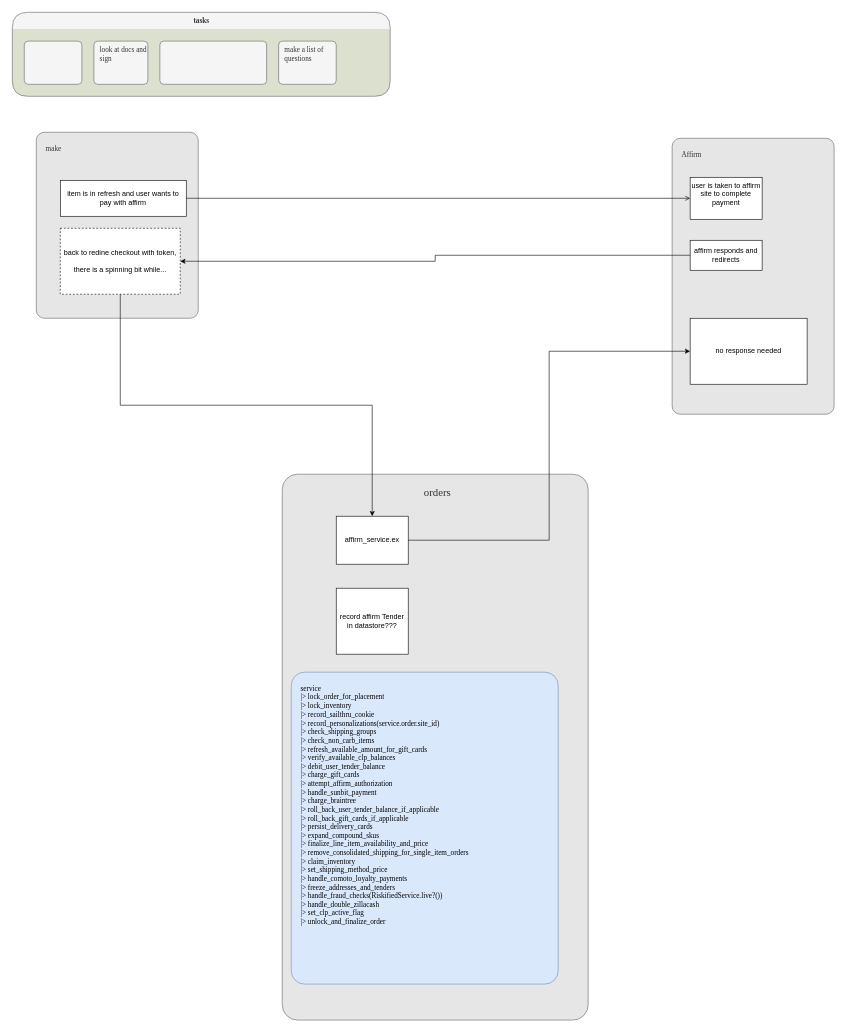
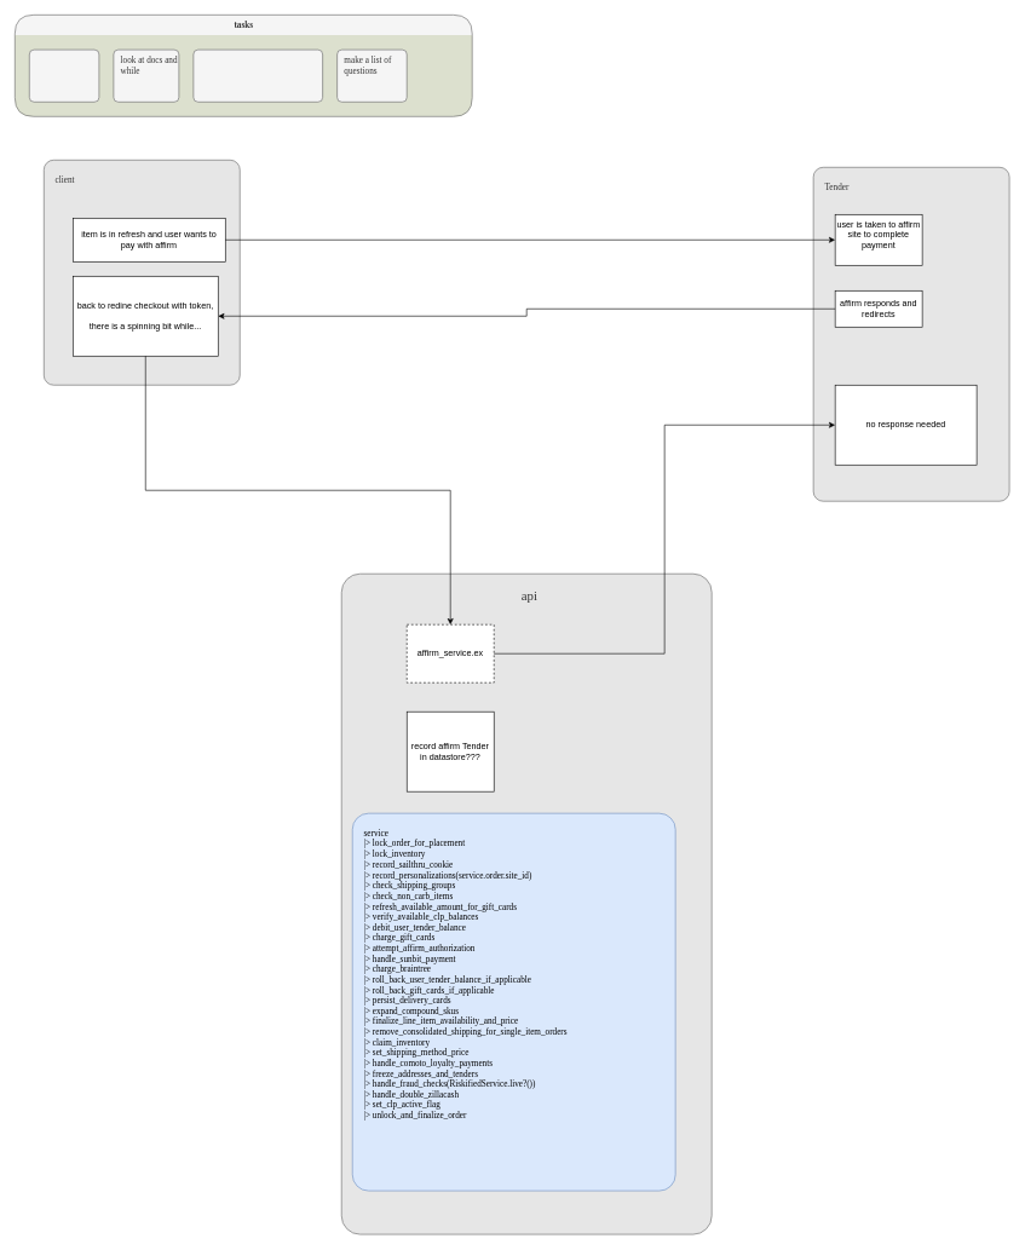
- <mxCell id="19" value="look at docs and sign" style="rounded=1;whiteSpace=wrap;html=1;fontSize=12;startSize=0;align=left;shadow=0;fontFamily=Merriweather sans;fontStyle=0;verticalAlign=top;strokeColor=#666666;fillColor=#f5f5f5;spacingTop=1;spacingLeft=8;arcSize=9;fontSource=https%3A%2F%2Ffonts.googleapis.com%2Fcss%3Ffamily%3DMerriweather%2Bsans;fontColor=#333333;" parent="17" vertex="1"><mxGeometry x="136" y="48" width="90" height="72" as="geometry" /></mxCell>
+ <mxCell id="19" value="look at docs and while" style="rounded=1;whiteSpace=wrap;html=1;fontSize=12;startSize=0;align=left;shadow=0;fontFamily=Merriweather sans;fontStyle=0;verticalAlign=top;strokeColor=#666666;fillColor=#f5f5f5;spacingTop=1;spacingLeft=8;arcSize=9;fontSource=https%3A%2F%2Ffonts.googleapis.com%2Fcss%3Ffamily%3DMerriweather%2Bsans;fontColor=#333333;" parent="17" vertex="1"><mxGeometry x="136" y="48" width="90" height="72" as="geometry" /></mxCell>
- <mxCell id="2" value="make" style="rounded=1;whiteSpace=wrap;html=1;fontStyle=0;arcSize=5;align=left;verticalAlign=top;spacingLeft=8;spacingTop=8;fontSize=12;fontColor=#333333;strokeColor=#666666;fillColor=#E6E6E6;spacingBottom=16;spacing=8;container=1;dropTarget=1;recursiveResize=0;collapsible=0;fontFamily=Merriweather sans;fontSource=https%3A%2F%2Ffonts.googleapis.com%2Fcss%3Ffamily%3DMerriweather%2Bsans;" parent="1" vertex="1"><mxGeometry x="60" y="220" width="270" height="310" as="geometry" /></mxCell>
+ <mxCell id="2" value="client" style="rounded=1;whiteSpace=wrap;html=1;fontStyle=0;arcSize=5;align=left;verticalAlign=top;spacingLeft=8;spacingTop=8;fontSize=12;fontColor=#333333;strokeColor=#666666;fillColor=#E6E6E6;spacingBottom=16;spacing=8;container=1;dropTarget=1;recursiveResize=0;collapsible=0;fontFamily=Merriweather sans;fontSource=https%3A%2F%2Ffonts.googleapis.com%2Fcss%3Ffamily%3DMerriweather%2Bsans;" parent="1" vertex="1"><mxGeometry x="60" y="220" width="270" height="310" as="geometry" /></mxCell>
- <mxCell id="9" value="Affirm" style="rounded=1;whiteSpace=wrap;html=1;fontStyle=0;arcSize=5;align=left;verticalAlign=top;spacingLeft=8;spacingTop=8;fontSize=12;fontColor=#333333;strokeColor=#666666;fillColor=#E6E6E6;spacingBottom=16;spacing=8;container=1;dropTarget=1;recursiveResize=0;collapsible=0;fontFamily=Merriweather sans;fontSource=https%3A%2F%2Ffonts.googleapis.com%2Fcss%3Ffamily%3DMerriweather%2Bsans;" parent="1" vertex="1"><mxGeometry x="1120" y="230" width="270" height="460" as="geometry" /></mxCell>
+ <mxCell id="9" value="Tender" style="rounded=1;whiteSpace=wrap;html=1;fontStyle=0;arcSize=5;align=left;verticalAlign=top;spacingLeft=8;spacingTop=8;fontSize=12;fontColor=#333333;strokeColor=#666666;fillColor=#E6E6E6;spacingBottom=16;spacing=8;container=1;dropTarget=1;recursiveResize=0;collapsible=0;fontFamily=Merriweather sans;fontSource=https%3A%2F%2Ffonts.googleapis.com%2Fcss%3Ffamily%3DMerriweather%2Bsans;" parent="1" vertex="1"><mxGeometry x="1120" y="230" width="270" height="460" as="geometry" /></mxCell>
- <mxCell id="13" style="edgeStyle=orthogonalEdgeStyle;rounded=0;orthogonalLoop=1;jettySize=auto;html=1;entryX=0;entryY=0.5;entryDx=0;entryDy=0;endArrow=open;" parent="1" source="3" target="10" edge="1"><mxGeometry relative="1" as="geometry" /></mxCell>
+ <mxCell id="13" style="edgeStyle=orthogonalEdgeStyle;rounded=0;orthogonalLoop=1;jettySize=auto;html=1;entryX=0;entryY=0.5;entryDx=0;entryDy=0;" parent="1" source="3" target="10" edge="1"><mxGeometry relative="1" as="geometry" /></mxCell>
- <mxCell id="4" value="&lt;div&gt;back to redine checkout with token,&lt;/div&gt;&lt;div&gt;&lt;br&gt;&lt;/div&gt;&lt;div&gt;there is a spinning bit while...&lt;br&gt;&lt;/div&gt;" style="rounded=0;whiteSpace=wrap;html=1;dashed=1;" parent="2" vertex="1"><mxGeometry x="40" y="160" width="200" height="110" as="geometry" /></mxCell>
+ <mxCell id="4" value="&lt;div&gt;back to redine checkout with token,&lt;/div&gt;&lt;div&gt;&lt;br&gt;&lt;/div&gt;&lt;div&gt;there is a spinning bit while...&lt;br&gt;&lt;/div&gt;" style="rounded=0;whiteSpace=wrap;html=1;" parent="2" vertex="1"><mxGeometry x="40" y="160" width="200" height="110" as="geometry" /></mxCell>
- <mxCell id="5" value="orders" style="rounded=1;whiteSpace=wrap;html=1;fontStyle=0;arcSize=5;align=center;verticalAlign=top;spacingLeft=8;spacingTop=8;fontSize=18;fontColor=#333333;strokeColor=#666666;fillColor=#E6E6E6;spacingBottom=16;spacing=8;container=1;dropTarget=1;recursiveResize=0;collapsible=0;fontFamily=Merriweather sans;fontSource=https%3A%2F%2Ffonts.googleapis.com%2Fcss%3Ffamily%3DMerriweather%2Bsans;movable=1;resizable=1;rotatable=1;deletable=1;editable=1;connectable=1;" parent="1" vertex="1"><mxGeometry x="470" y="790" width="510" height="910" as="geometry" /></mxCell>
+ <mxCell id="5" value="api" style="rounded=1;whiteSpace=wrap;html=1;fontStyle=0;arcSize=5;align=center;verticalAlign=top;spacingLeft=8;spacingTop=8;fontSize=18;fontColor=#333333;strokeColor=#666666;fillColor=#E6E6E6;spacingBottom=16;spacing=8;container=1;dropTarget=1;recursiveResize=0;collapsible=0;fontFamily=Merriweather sans;fontSource=https%3A%2F%2Ffonts.googleapis.com%2Fcss%3Ffamily%3DMerriweather%2Bsans;movable=1;resizable=1;rotatable=1;deletable=1;editable=1;connectable=1;" parent="1" vertex="1"><mxGeometry x="470" y="790" width="510" height="910" as="geometry" /></mxCell>
- <mxCell id="7" value="affirm_service.ex" style="rounded=0;whiteSpace=wrap;html=1;movable=1;resizable=1;rotatable=1;deletable=1;editable=1;connectable=1;" parent="5" vertex="1"><mxGeometry x="90" y="70" width="120" height="80" as="geometry" /></mxCell>
+ <mxCell id="7" value="affirm_service.ex" style="rounded=0;whiteSpace=wrap;html=1;movable=1;resizable=1;rotatable=1;deletable=1;editable=1;connectable=1;dashed=1;" parent="5" vertex="1"><mxGeometry x="90" y="70" width="120" height="80" as="geometry" /></mxCell>
